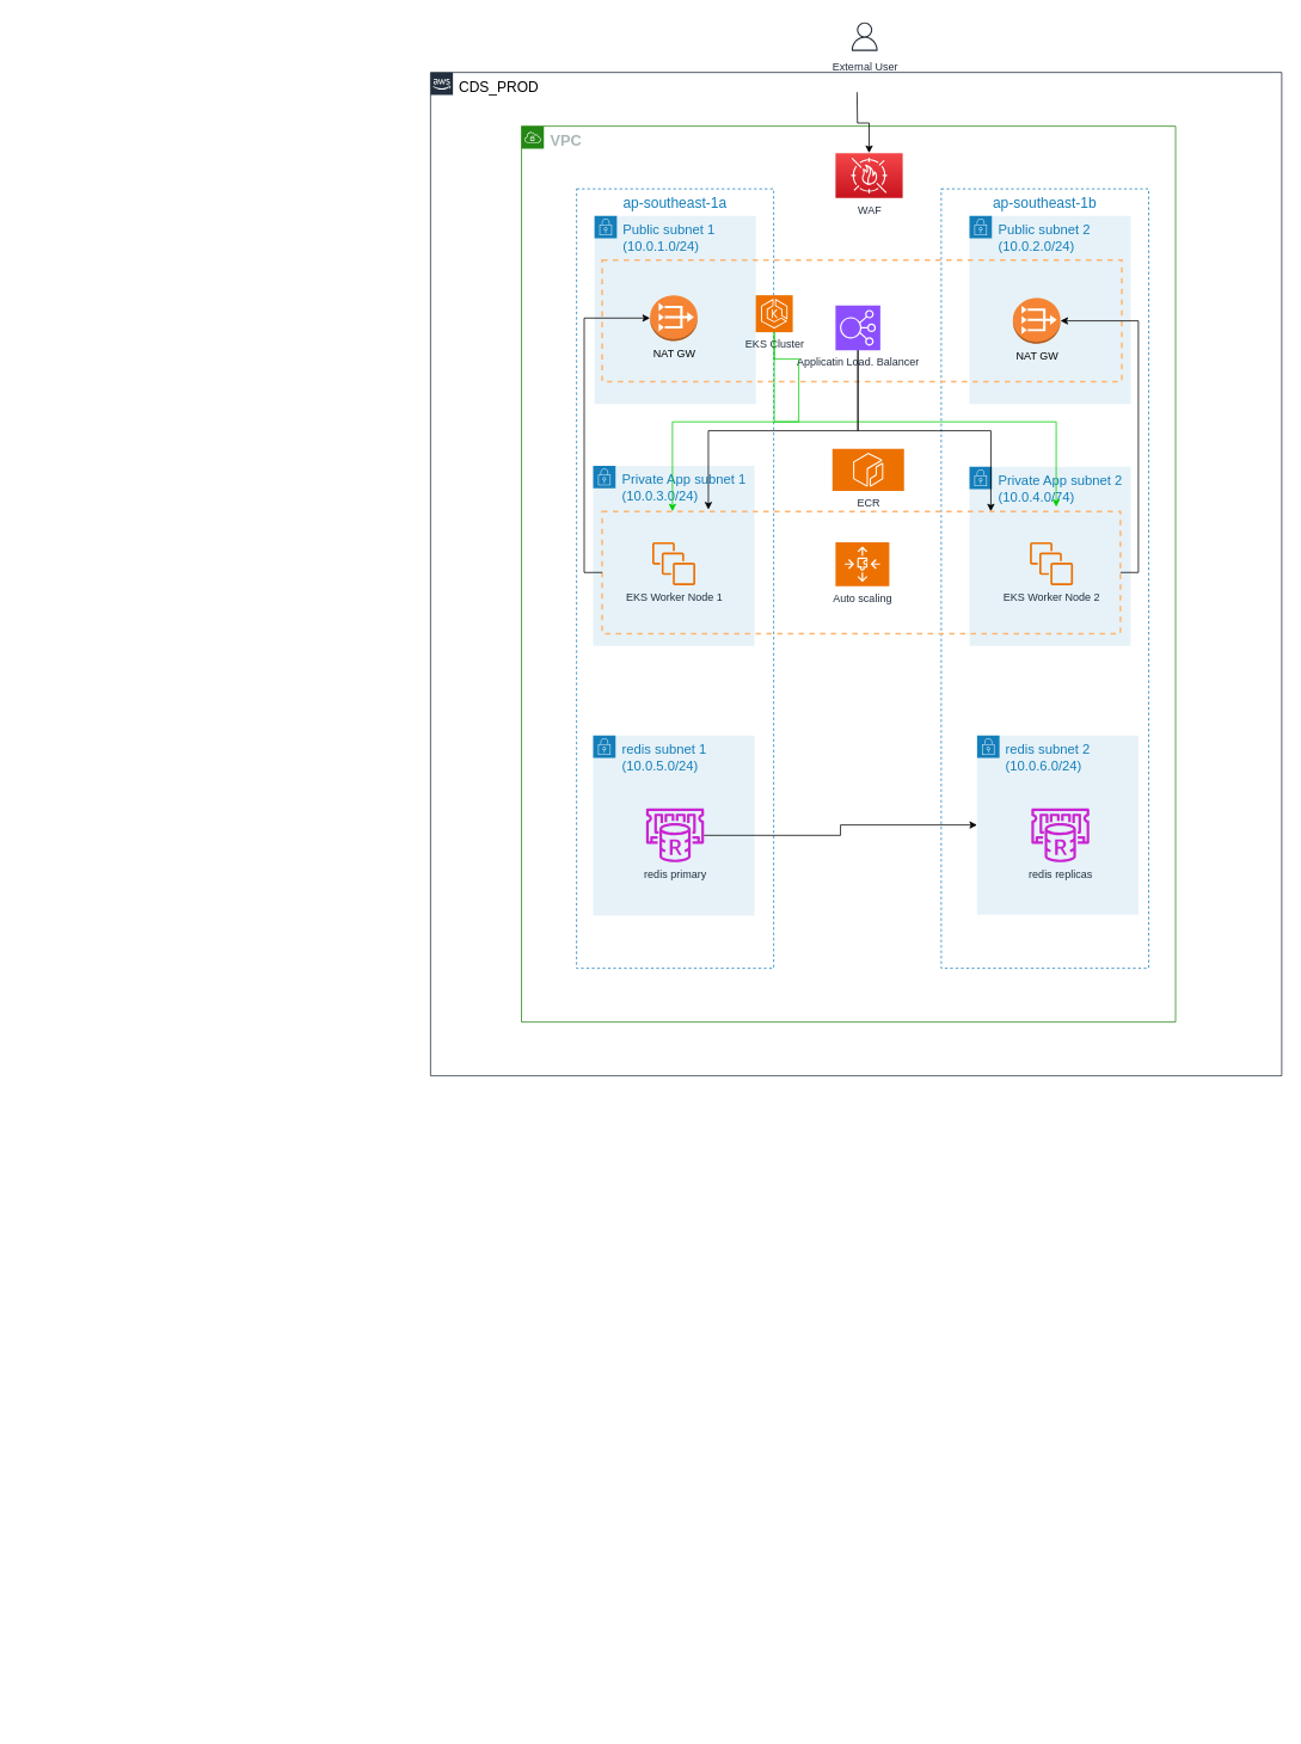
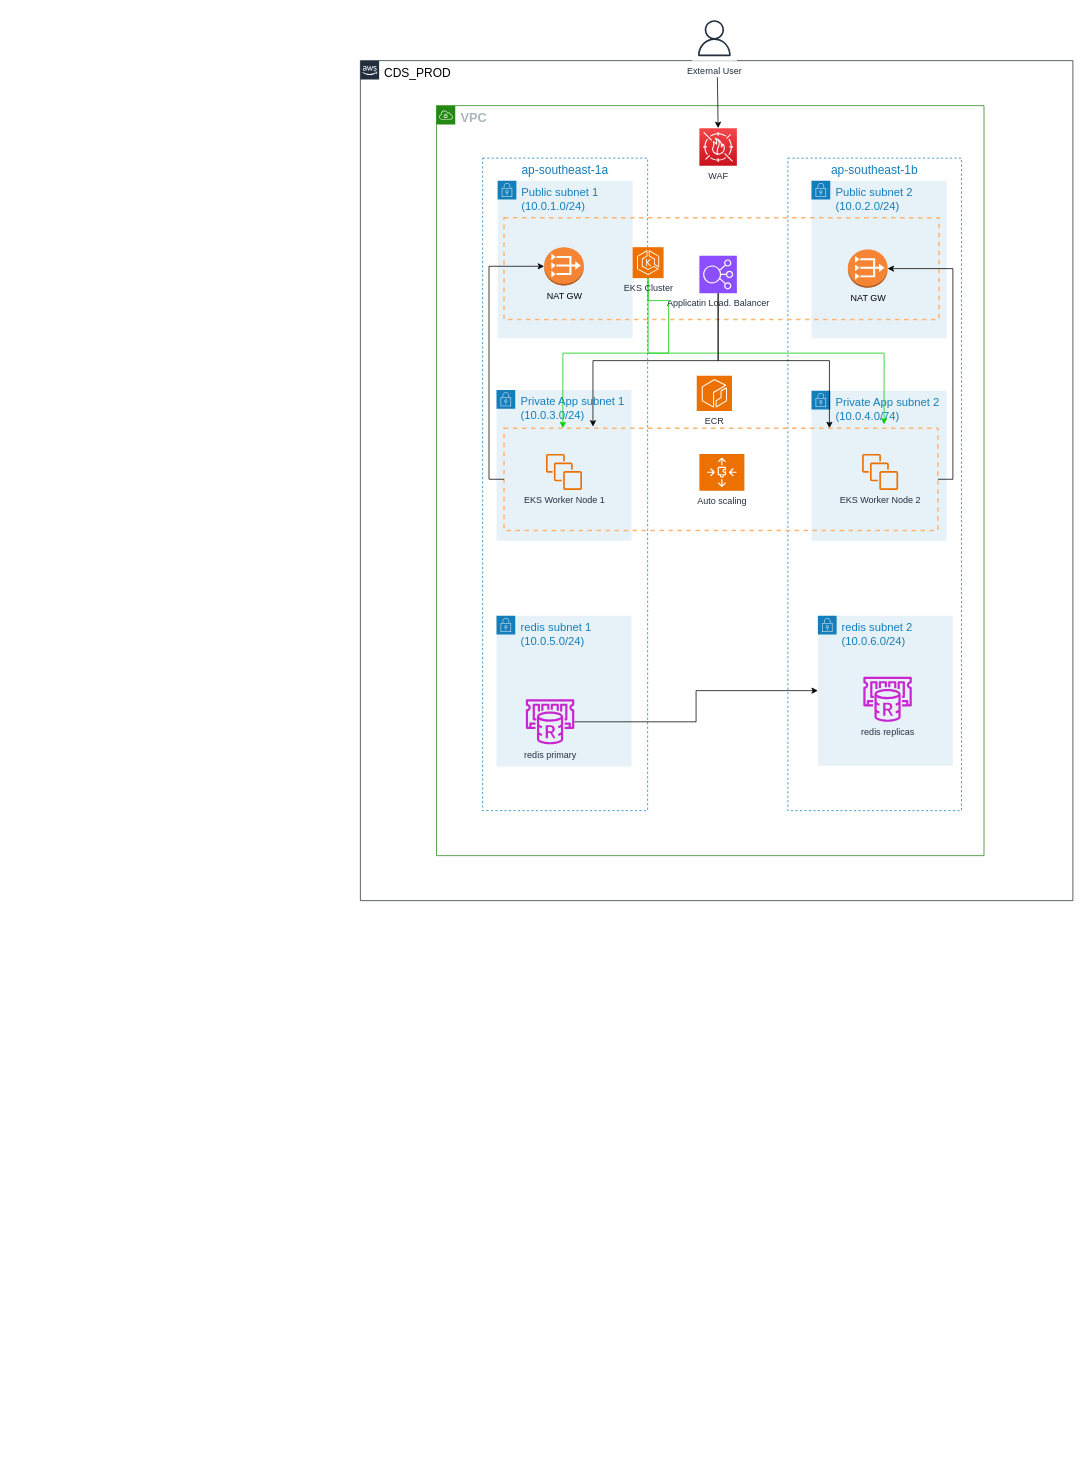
- <mxCell id="31" value="&lt;div&gt;External User&lt;/div&gt;" style="outlineConnect=0;fontColor=#232F3E;gradientColor=none;strokeColor=#232F3E;fillColor=#ffffff;dashed=0;verticalLabelPosition=bottom;verticalAlign=top;align=center;html=1;fontSize=12;fontStyle=0;aspect=fixed;shape=mxgraph.aws4.resourceIcon;resIcon=mxgraph.aws4.user;" vertex="1" parent="1"><mxGeometry x="922" y="20" width="85" height="40" as="geometry" /></mxCell>
+ <mxCell id="31" value="&lt;div&gt;External User&lt;/div&gt;" style="outlineConnect=0;fontColor=#232F3E;gradientColor=none;strokeColor=#232F3E;fillColor=#ffffff;dashed=0;verticalLabelPosition=bottom;verticalAlign=top;align=center;html=1;fontSize=12;fontStyle=0;aspect=fixed;shape=mxgraph.aws4.resourceIcon;resIcon=mxgraph.aws4.user;" vertex="1" parent="1"><mxGeometry x="922" y="20" width="60" height="60" as="geometry" /></mxCell>
- <mxCell id="15" value="WAF" style="sketch=0;points=[[0,0,0],[0.25,0,0],[0.5,0,0],[0.75,0,0],[1,0,0],[0,1,0],[0.25,1,0],[0.5,1,0],[0.75,1,0],[1,1,0],[0,0.25,0],[0,0.5,0],[0,0.75,0],[1,0.25,0],[1,0.5,0],[1,0.75,0]];outlineConnect=0;fontColor=#232F3E;gradientColor=#F54749;gradientDirection=north;fillColor=#C7131F;strokeColor=#ffffff;dashed=0;verticalLabelPosition=bottom;verticalAlign=top;align=center;html=1;fontSize=12;fontStyle=0;aspect=fixed;shape=mxgraph.aws4.resourceIcon;resIcon=mxgraph.aws4.waf;" parent="1" vertex="1"><mxGeometry x="932" y="170" width="75" height="50" as="geometry" /></mxCell>
+ <mxCell id="15" value="WAF" style="sketch=0;points=[[0,0,0],[0.25,0,0],[0.5,0,0],[0.75,0,0],[1,0,0],[0,1,0],[0.25,1,0],[0.5,1,0],[0.75,1,0],[1,1,0],[0,0.25,0],[0,0.5,0],[0,0.75,0],[1,0.25,0],[1,0.5,0],[1,0.75,0]];outlineConnect=0;fontColor=#232F3E;gradientColor=#F54749;gradientDirection=north;fillColor=#C7131F;strokeColor=#ffffff;dashed=0;verticalLabelPosition=bottom;verticalAlign=top;align=center;html=1;fontSize=12;fontStyle=0;aspect=fixed;shape=mxgraph.aws4.resourceIcon;resIcon=mxgraph.aws4.waf;" parent="1" vertex="1"><mxGeometry x="932" y="170" width="50" height="50" as="geometry" /></mxCell>
- <mxCell id="23" value="ECR" style="sketch=0;points=[[0,0,0],[0.25,0,0],[0.5,0,0],[0.75,0,0],[1,0,0],[0,1,0],[0.25,1,0],[0.5,1,0],[0.75,1,0],[1,1,0],[0,0.25,0],[0,0.5,0],[0,0.75,0],[1,0.25,0],[1,0.5,0],[1,0.75,0]];outlineConnect=0;fontColor=#232F3E;fillColor=#ED7100;strokeColor=#ffffff;dashed=0;verticalLabelPosition=bottom;verticalAlign=top;align=center;html=1;fontSize=12;fontStyle=0;aspect=fixed;shape=mxgraph.aws4.resourceIcon;resIcon=mxgraph.aws4.ecr;" parent="1" vertex="1"><mxGeometry x="928.5" y="500" width="80" height="47" as="geometry" /></mxCell>
+ <mxCell id="23" value="ECR" style="sketch=0;points=[[0,0,0],[0.25,0,0],[0.5,0,0],[0.75,0,0],[1,0,0],[0,1,0],[0.25,1,0],[0.5,1,0],[0.75,1,0],[1,1,0],[0,0.25,0],[0,0.5,0],[0,0.75,0],[1,0.25,0],[1,0.5,0],[1,0.75,0]];outlineConnect=0;fontColor=#232F3E;fillColor=#ED7100;strokeColor=#ffffff;dashed=0;verticalLabelPosition=bottom;verticalAlign=top;align=center;html=1;fontSize=12;fontStyle=0;aspect=fixed;shape=mxgraph.aws4.resourceIcon;resIcon=mxgraph.aws4.ecr;" parent="1" vertex="1"><mxGeometry x="928.5" y="500" width="47" height="47" as="geometry" /></mxCell>
- <mxCell id="18" value="redis primary" style="sketch=0;outlineConnect=0;fontColor=#232F3E;gradientColor=none;fillColor=#C925D1;strokeColor=none;dashed=0;verticalLabelPosition=bottom;verticalAlign=top;align=center;html=1;fontSize=12;fontStyle=0;aspect=fixed;pointerEvents=1;shape=mxgraph.aws4.elasticache_for_redis;" parent="1" vertex="1"><mxGeometry x="719" y="901.64" width="67.83" height="60" as="geometry" /></mxCell>
+ <mxCell id="18" value="redis primary" style="sketch=0;outlineConnect=0;fontColor=#232F3E;gradientColor=none;fillColor=#C925D1;strokeColor=none;dashed=0;verticalLabelPosition=bottom;verticalAlign=top;align=center;html=1;fontSize=12;fontStyle=0;aspect=fixed;pointerEvents=1;shape=mxgraph.aws4.elasticache_for_redis;" parent="1" vertex="1"><mxGeometry x="699" y="931.64" width="67.83" height="60" as="geometry" /></mxCell>
